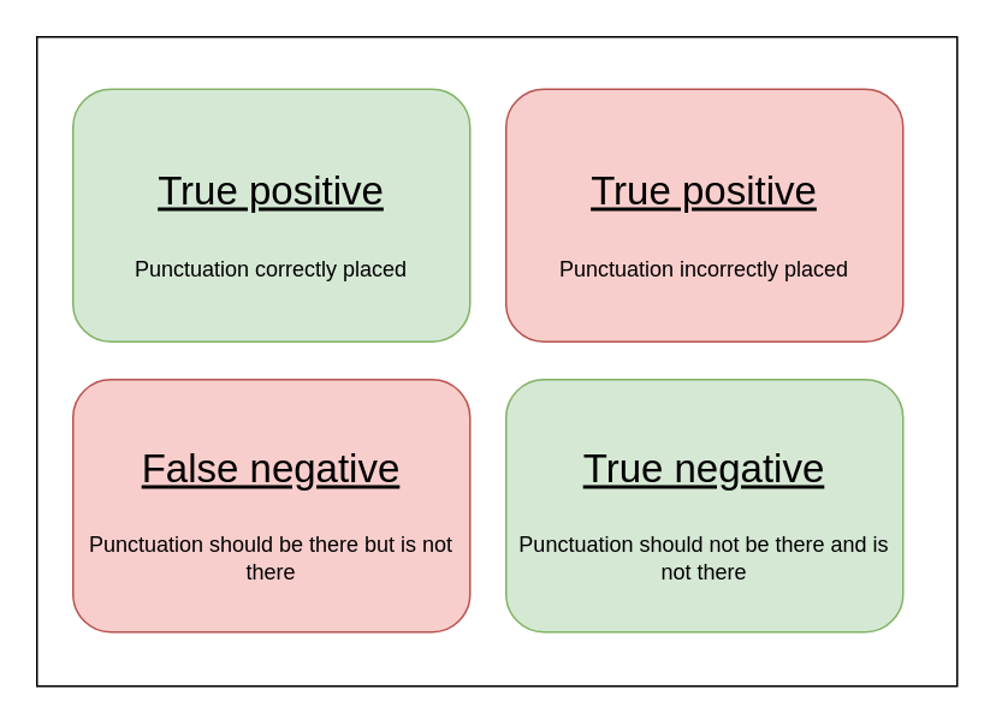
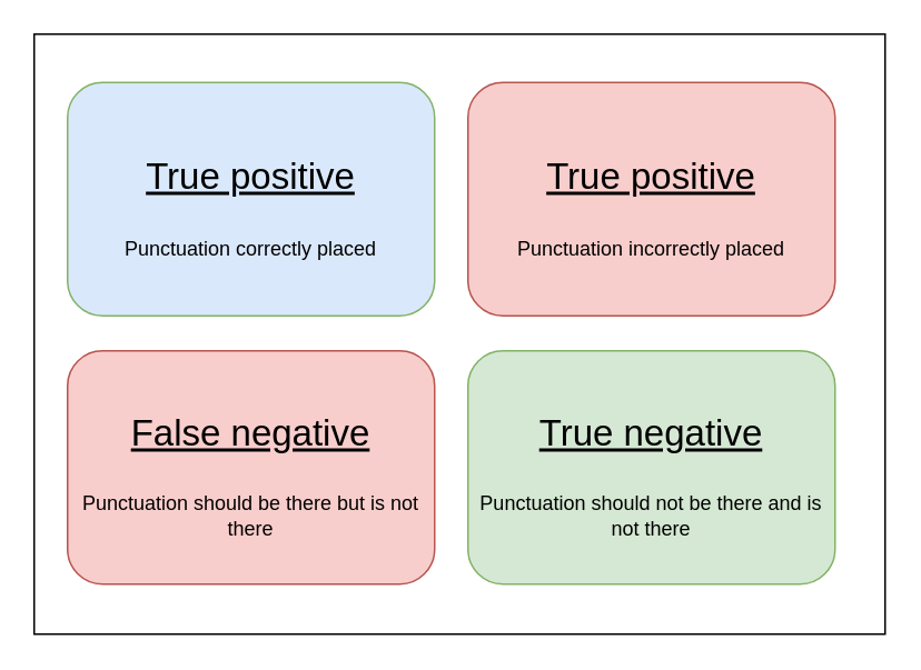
- <mxCell id="3" value="&lt;p style=&quot;line-height: 120% ; font-size: 22px&quot;&gt;&lt;font style=&quot;font-size: 22px&quot;&gt;&lt;u&gt;True positive&lt;/u&gt;&lt;/font&gt;&lt;/p&gt;&lt;p style=&quot;line-height: 120%&quot;&gt;Punctuation correctly placed&lt;/p&gt;" style="rounded=1;whiteSpace=wrap;html=1;align=center;fillColor=#d5e8d4;strokeColor=#82b366;" vertex="1" parent="1"><mxGeometry x="40" y="49" width="220" height="140" as="geometry" /></mxCell>
+ <mxCell id="3" value="&lt;p style=&quot;line-height: 120% ; font-size: 22px&quot;&gt;&lt;font style=&quot;font-size: 22px&quot;&gt;&lt;u&gt;True positive&lt;/u&gt;&lt;/font&gt;&lt;/p&gt;&lt;p style=&quot;line-height: 120%&quot;&gt;Punctuation correctly placed&lt;/p&gt;" style="rounded=1;whiteSpace=wrap;html=1;align=center;fillColor=#dae8fc;strokeColor=#82b366;" vertex="1" parent="1"><mxGeometry x="40" y="49" width="220" height="140" as="geometry" /></mxCell>
